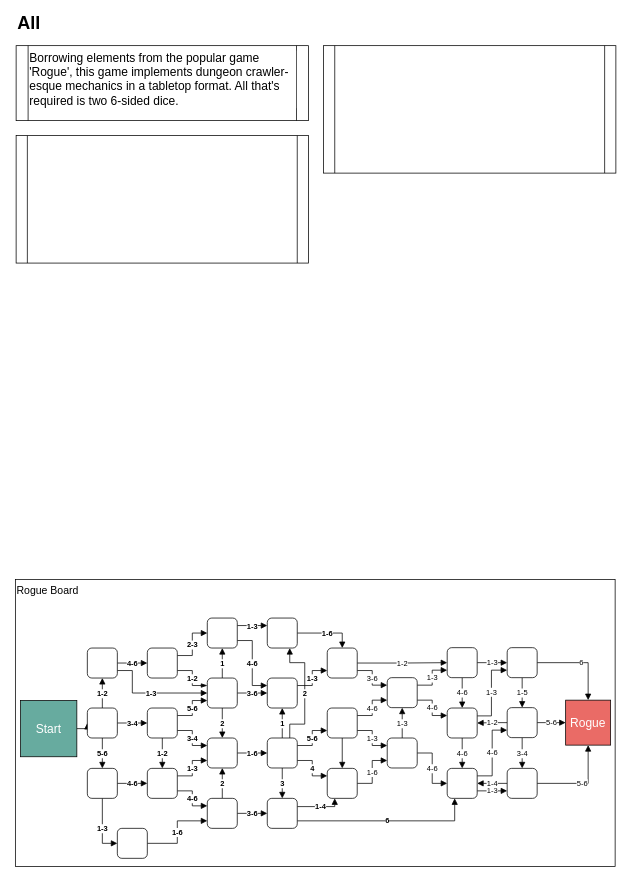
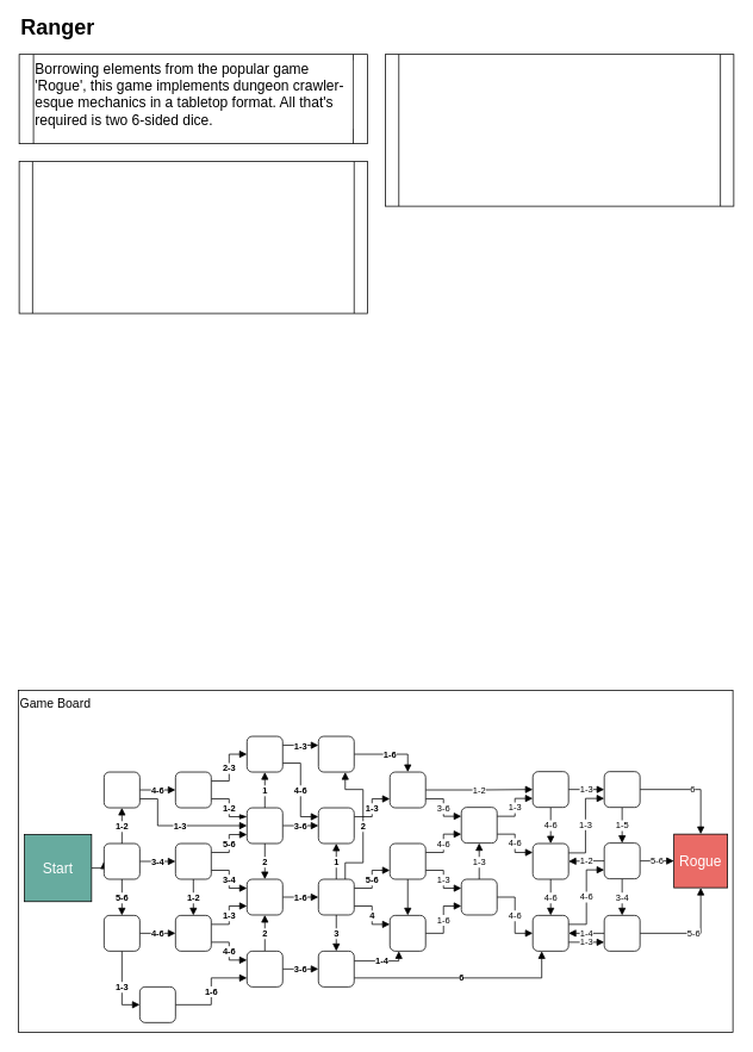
- <mxCell id="3" value="&lt;font style=&quot;font-size: 24px&quot;&gt;&lt;b&gt;All&lt;/b&gt;&lt;/font&gt;" style="text;html=1;strokeColor=none;fillColor=none;align=left;verticalAlign=middle;whiteSpace=wrap;rounded=0;labelBackgroundColor=#ffffff;fontSize=16;" vertex="1" parent="1"><mxGeometry x="21" y="20" width="286" height="20" as="geometry" /></mxCell>
+ <mxCell id="3" value="&lt;font style=&quot;font-size: 24px&quot;&gt;&lt;b&gt;Ranger&lt;/b&gt;&lt;/font&gt;" style="text;html=1;strokeColor=none;fillColor=none;align=left;verticalAlign=middle;whiteSpace=wrap;rounded=0;labelBackgroundColor=#ffffff;fontSize=16;" vertex="1" parent="1"><mxGeometry x="21" y="20" width="286" height="20" as="geometry" /></mxCell>
- <mxCell id="2" value="Rogue Board" style="rounded=0;whiteSpace=wrap;html=1;labelBackgroundColor=none;fontSize=14;align=left;verticalAlign=top;" vertex="1" parent="1"><mxGeometry x="20" y="772" width="800" height="383" as="geometry" /></mxCell>
+ <mxCell id="2" value="Game Board" style="rounded=0;whiteSpace=wrap;html=1;labelBackgroundColor=none;fontSize=14;align=left;verticalAlign=top;" vertex="1" parent="1"><mxGeometry x="20" y="772" width="800" height="383" as="geometry" /></mxCell>
